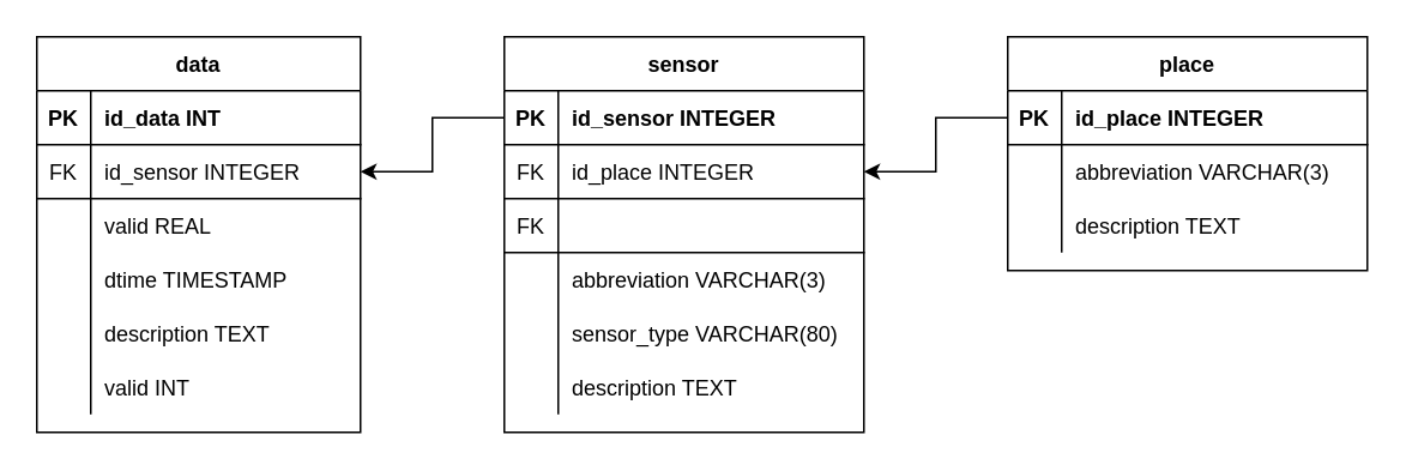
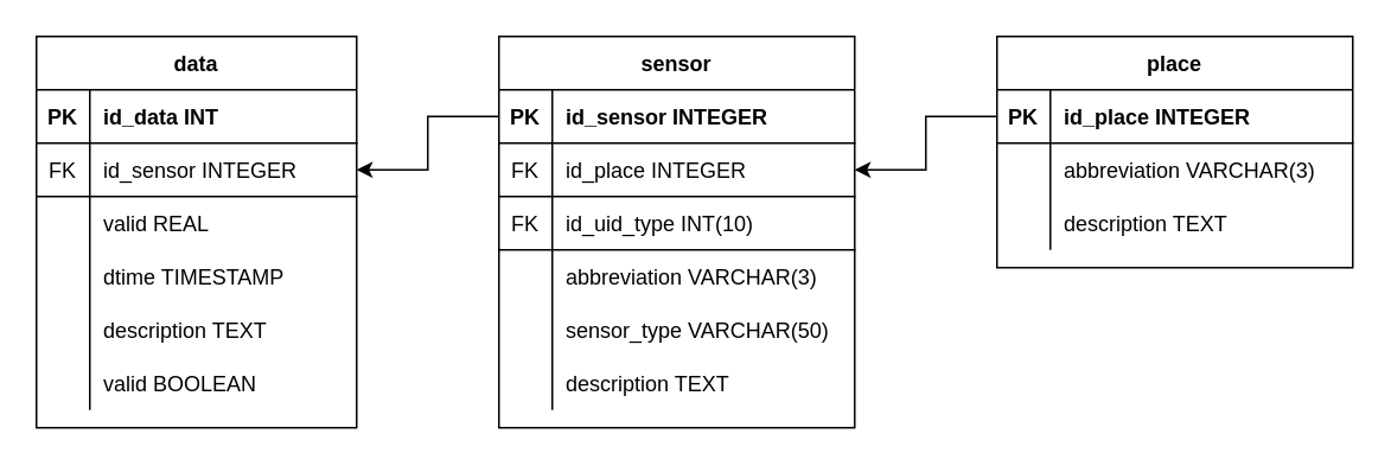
+ <mxCell id="12" value="id_uid_type INT(10)" style="shape=partialRectangle;connectable=0;fillColor=none;top=0;left=0;bottom=0;right=0;align=left;spacingLeft=6;fontStyle=0;overflow=hidden;" vertex="1" parent="10"><mxGeometry x="30" width="170" height="30" as="geometry" /></mxCell>
- <mxCell id="18" value="sensor_type VARCHAR(80)" style="shape=partialRectangle;connectable=0;fillColor=none;top=0;left=0;bottom=0;right=0;align=left;spacingLeft=6;overflow=hidden;" parent="16" vertex="1"><mxGeometry x="30" width="170" height="30" as="geometry" /></mxCell>
+ <mxCell id="18" value="sensor_type VARCHAR(50)" style="shape=partialRectangle;connectable=0;fillColor=none;top=0;left=0;bottom=0;right=0;align=left;spacingLeft=6;overflow=hidden;" parent="16" vertex="1"><mxGeometry x="30" width="170" height="30" as="geometry" /></mxCell>
- <mxCell id="40" value="valid INT" style="shape=partialRectangle;connectable=0;fillColor=none;top=0;left=0;bottom=0;right=0;align=left;spacingLeft=6;overflow=hidden;" vertex="1" parent="38"><mxGeometry x="30" width="150" height="30" as="geometry" /></mxCell>
+ <mxCell id="40" value="valid BOOLEAN" style="shape=partialRectangle;connectable=0;fillColor=none;top=0;left=0;bottom=0;right=0;align=left;spacingLeft=6;overflow=hidden;" vertex="1" parent="38"><mxGeometry x="30" width="150" height="30" as="geometry" /></mxCell>
